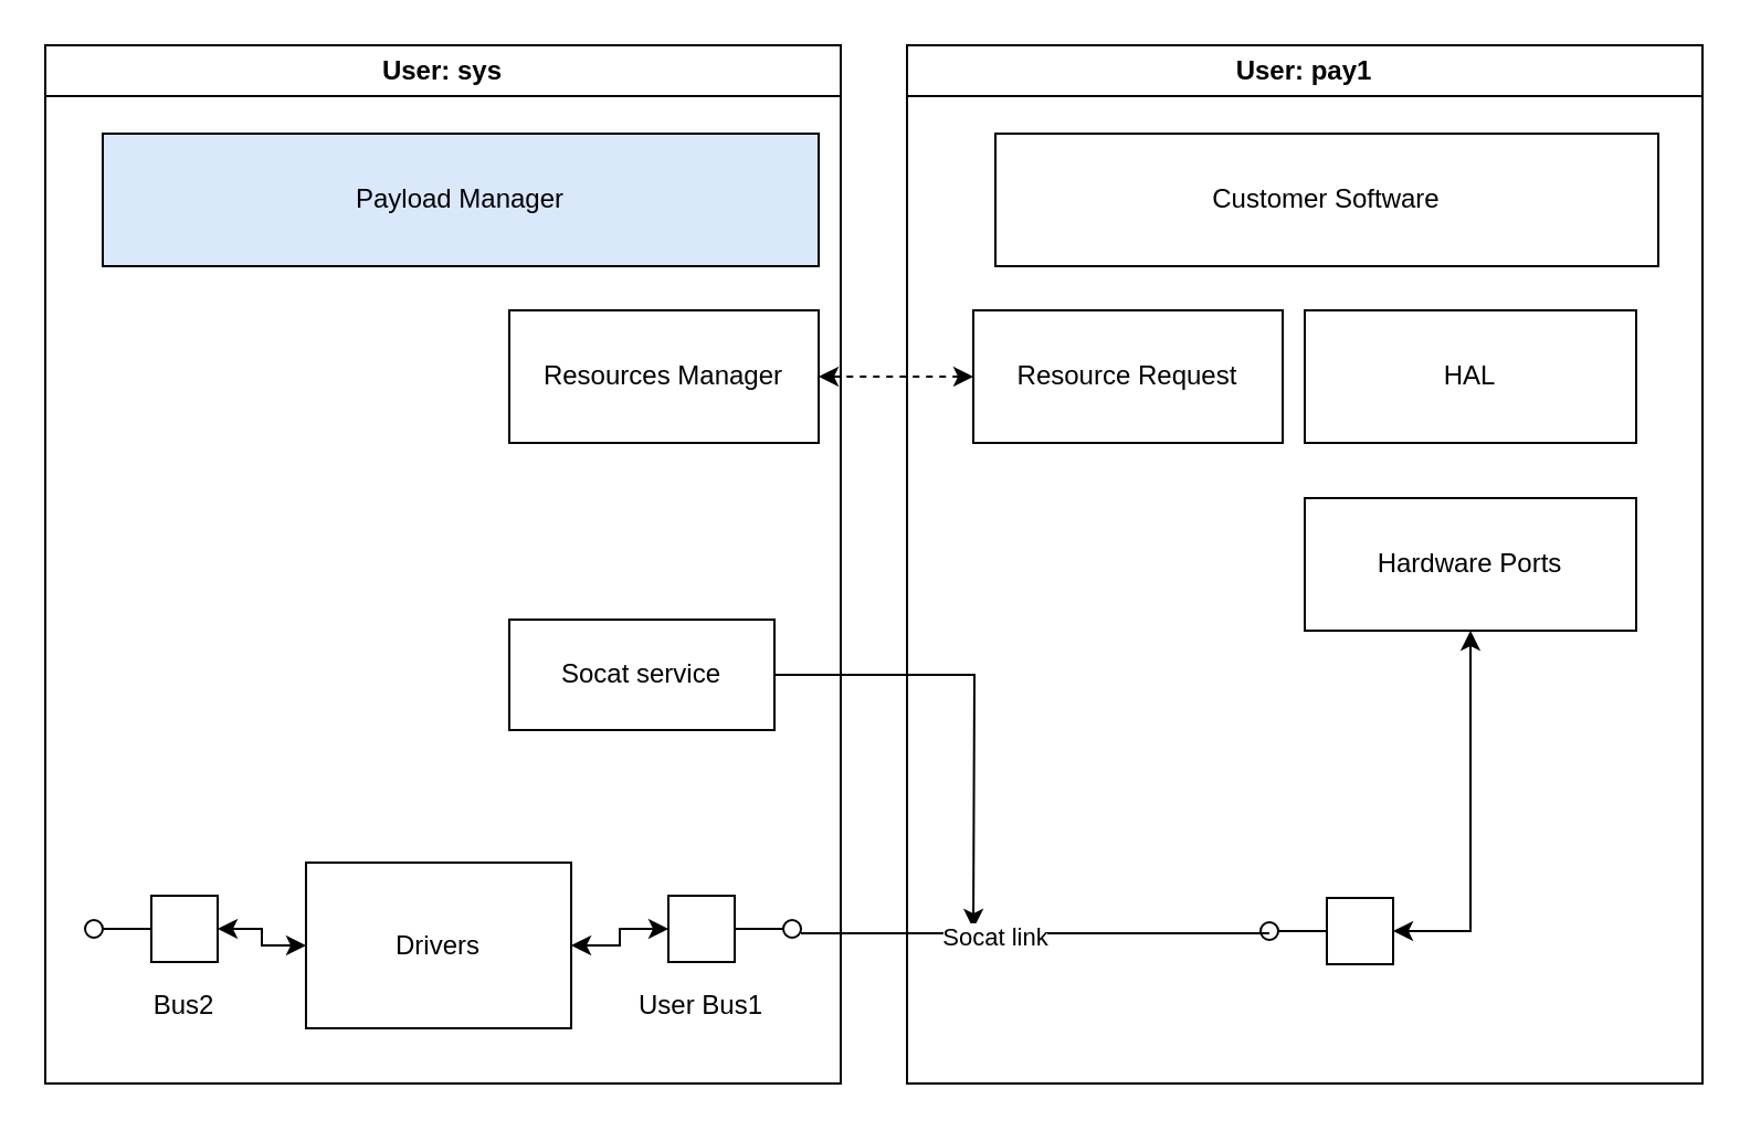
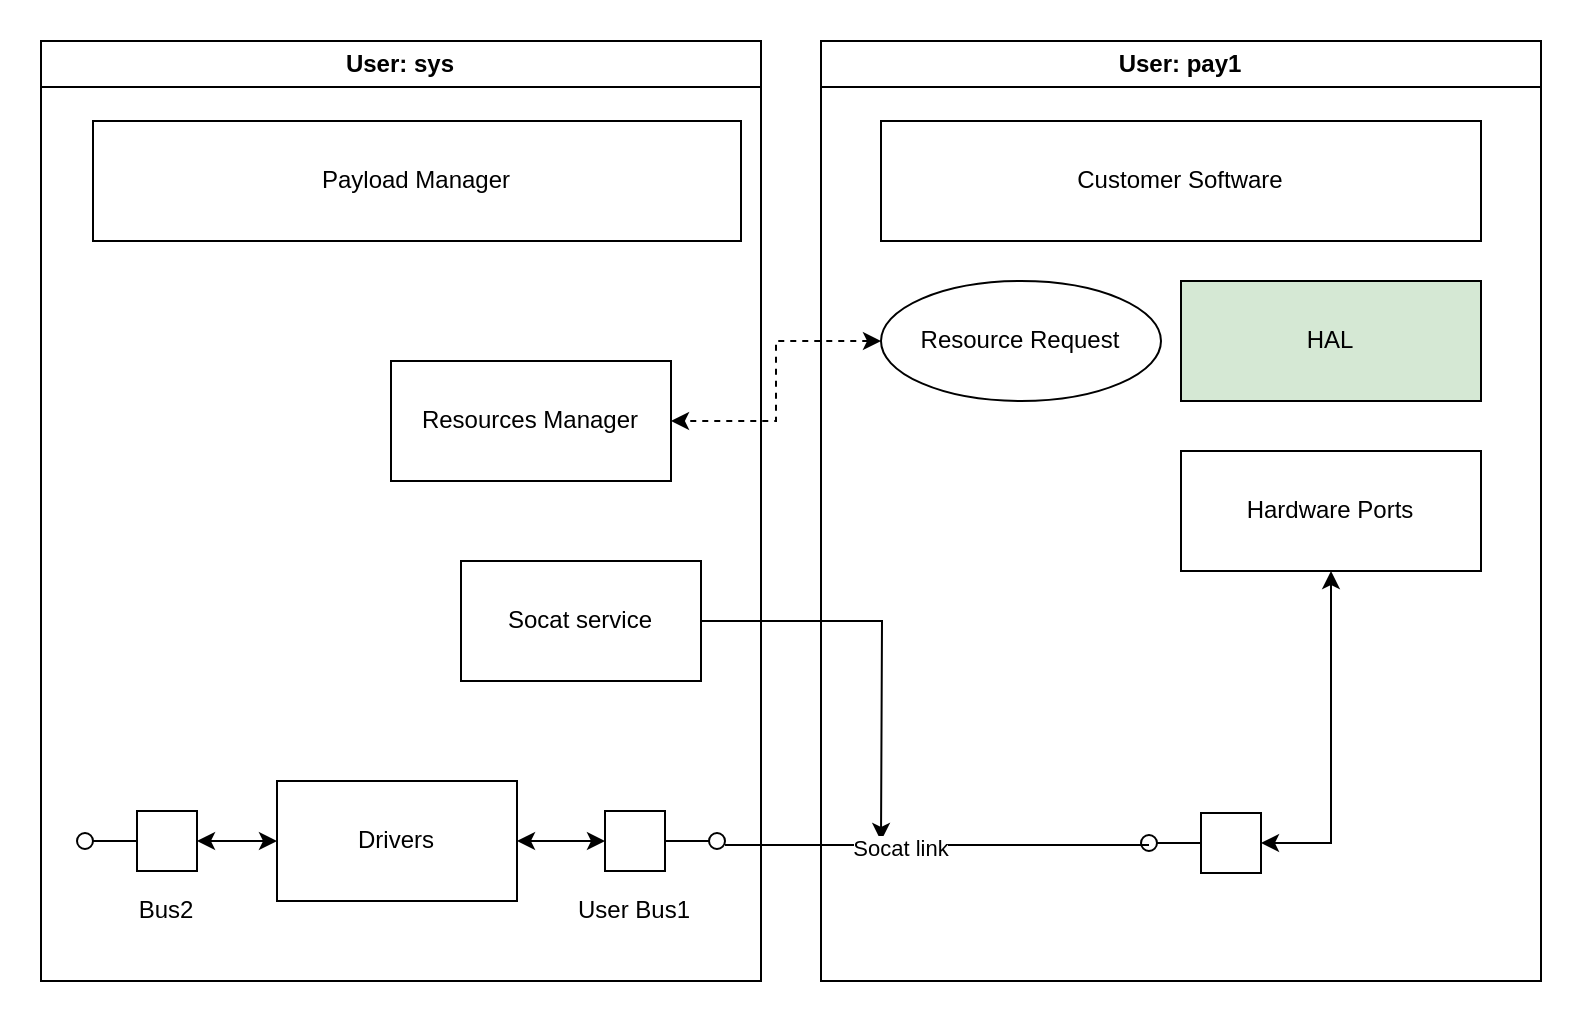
- <mxCell id="3" value="Payload Manager" style="rounded=0;whiteSpace=wrap;html=1;fillColor=#dae8fc;" vertex="1" parent="2"><mxGeometry x="26" y="40" width="324" height="60" as="geometry" /></mxCell>
+ <mxCell id="3" value="Payload Manager" style="rounded=0;whiteSpace=wrap;html=1;" vertex="1" parent="2"><mxGeometry x="26" y="40" width="324" height="60" as="geometry" /></mxCell>
- <mxCell id="19" value="Customer Software" style="rounded=0;whiteSpace=wrap;html=1;" vertex="1" parent="18"><mxGeometry x="40" y="40" width="300" height="60" as="geometry" /></mxCell>
+ <mxCell id="19" value="Customer Software" style="rounded=0;whiteSpace=wrap;html=1;" vertex="1" parent="18"><mxGeometry x="30" y="40" width="300" height="60" as="geometry" /></mxCell>
- <mxCell id="17" value="Resources Manager" style="rounded=0;whiteSpace=wrap;html=1;" vertex="1" parent="2"><mxGeometry x="210" y="120" width="140" height="60" as="geometry" /></mxCell>
+ <mxCell id="17" value="Resources Manager" style="rounded=0;whiteSpace=wrap;html=1;" vertex="1" parent="2"><mxGeometry x="175" y="160" width="140" height="60" as="geometry" /></mxCell>
- <mxCell id="26" value="Resource Request" style="rounded=0;whiteSpace=wrap;html=1;" vertex="1" parent="18"><mxGeometry x="30" y="120" width="140" height="60" as="geometry" /></mxCell>
+ <mxCell id="26" value="Resource Request" style="ellipse;whiteSpace=wrap;html=1;" vertex="1" parent="18"><mxGeometry x="30" y="120" width="140" height="60" as="geometry" /></mxCell>
- <mxCell id="20" value="HAL" style="rounded=0;whiteSpace=wrap;html=1;" vertex="1" parent="18"><mxGeometry x="180" y="120" width="150" height="60" as="geometry" /></mxCell>
+ <mxCell id="20" value="HAL" style="rounded=0;whiteSpace=wrap;html=1;fillColor=#d5e8d4;" vertex="1" parent="18"><mxGeometry x="180" y="120" width="150" height="60" as="geometry" /></mxCell>
- <mxCell id="14" value="Socat service" style="rounded=0;whiteSpace=wrap;html=1;" vertex="1" parent="2"><mxGeometry x="210" y="260" width="120" height="50" as="geometry" /></mxCell>
+ <mxCell id="14" value="Socat service" style="rounded=0;whiteSpace=wrap;html=1;" vertex="1" parent="2"><mxGeometry x="210" y="260" width="120" height="60" as="geometry" /></mxCell>
- <mxCell id="5" value="Drivers" style="rounded=0;whiteSpace=wrap;html=1;" vertex="1" parent="2"><mxGeometry x="118" y="370" width="120" height="75" as="geometry" /></mxCell>
+ <mxCell id="5" value="Drivers" style="rounded=0;whiteSpace=wrap;html=1;" vertex="1" parent="2"><mxGeometry x="118" y="370" width="120" height="60" as="geometry" /></mxCell>
